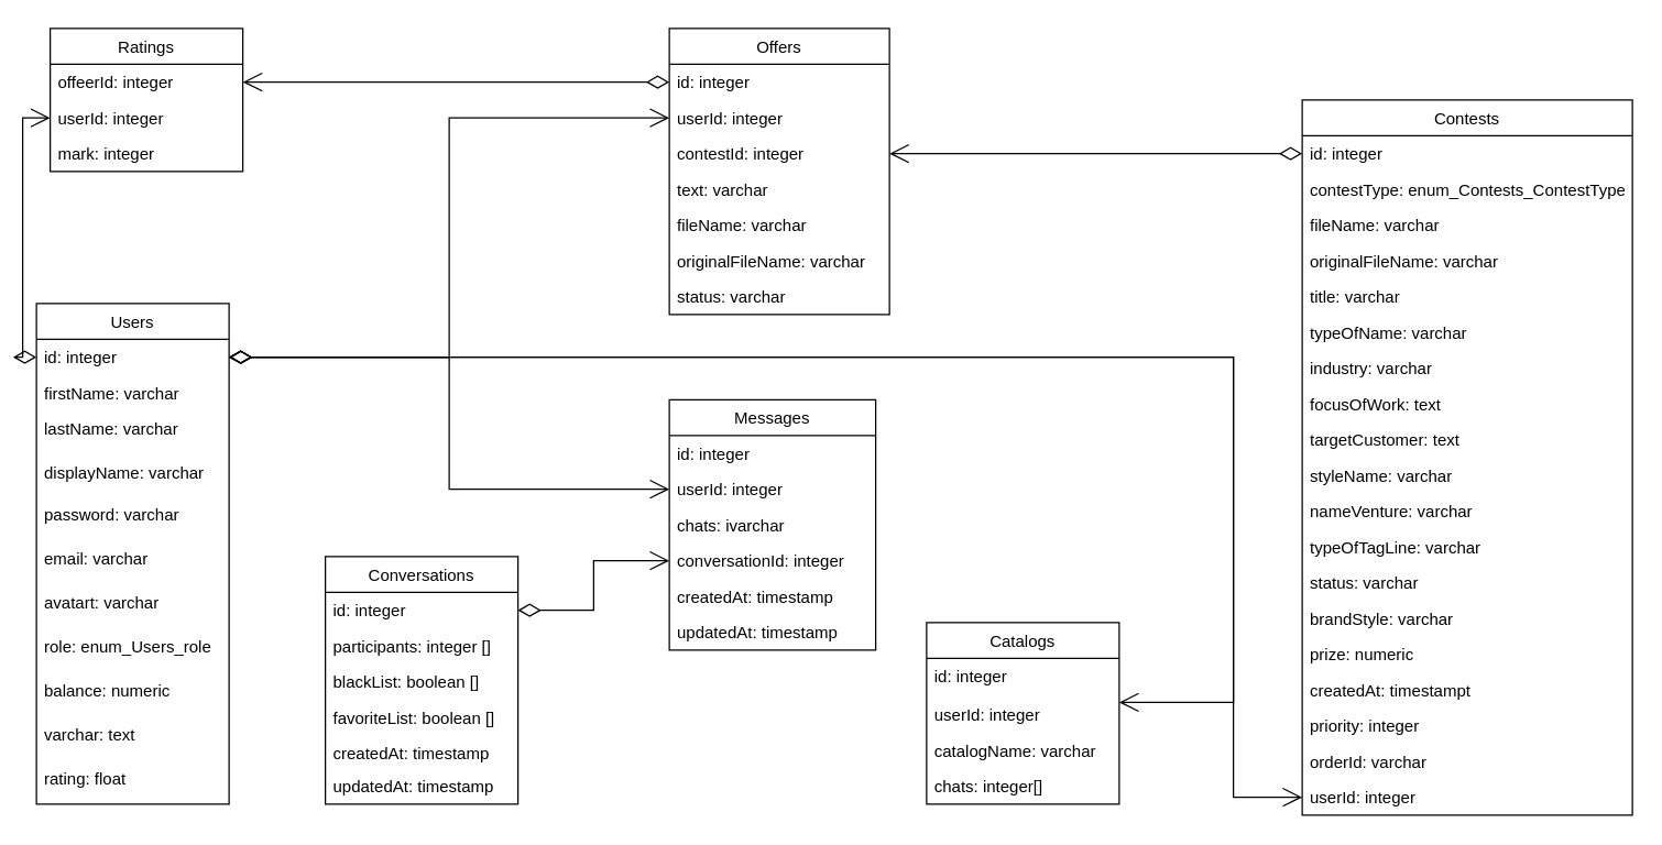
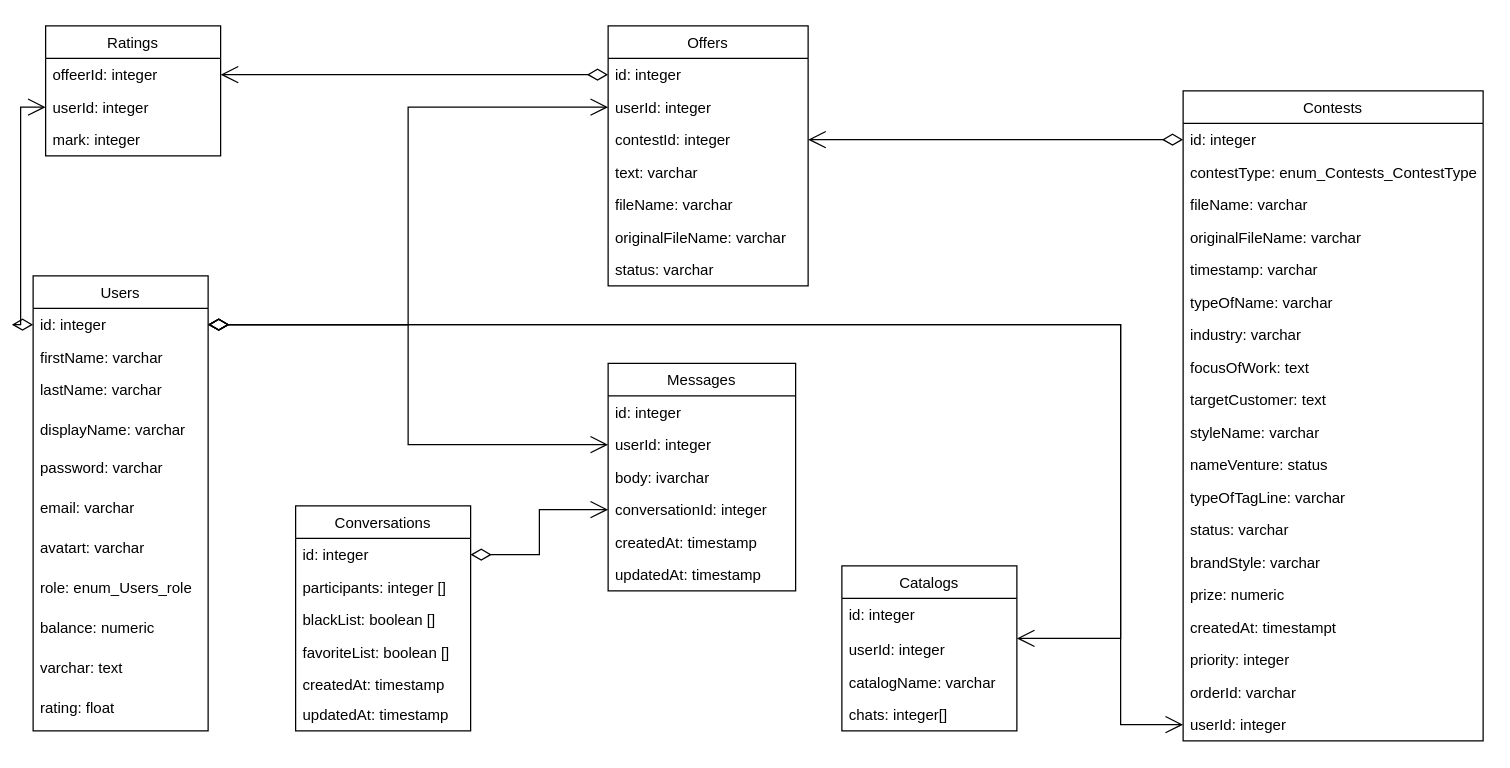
- <mxCell id="19" value="title: varchar" style="text;strokeColor=none;fillColor=none;align=left;verticalAlign=top;spacingLeft=4;spacingRight=4;overflow=hidden;rotatable=0;points=[[0,0.5],[1,0.5]];portConstraint=eastwest;" parent="14" vertex="1"><mxGeometry y="130" width="240" height="26" as="geometry" /></mxCell>
+ <mxCell id="19" value="timestamp: varchar" style="text;strokeColor=none;fillColor=none;align=left;verticalAlign=top;spacingLeft=4;spacingRight=4;overflow=hidden;rotatable=0;points=[[0,0.5],[1,0.5]];portConstraint=eastwest;" parent="14" vertex="1"><mxGeometry y="130" width="240" height="26" as="geometry" /></mxCell>
- <mxCell id="25" value="nameVenture: varchar" style="text;strokeColor=none;fillColor=none;align=left;verticalAlign=top;spacingLeft=4;spacingRight=4;overflow=hidden;rotatable=0;points=[[0,0.5],[1,0.5]];portConstraint=eastwest;" parent="14" vertex="1"><mxGeometry y="286" width="240" height="26" as="geometry" /></mxCell>
+ <mxCell id="25" value="nameVenture: status" style="text;strokeColor=none;fillColor=none;align=left;verticalAlign=top;spacingLeft=4;spacingRight=4;overflow=hidden;rotatable=0;points=[[0,0.5],[1,0.5]];portConstraint=eastwest;" parent="14" vertex="1"><mxGeometry y="286" width="240" height="26" as="geometry" /></mxCell>
- <mxCell id="54" value="chats: ivarchar" style="text;strokeColor=none;fillColor=none;align=left;verticalAlign=top;spacingLeft=4;spacingRight=4;overflow=hidden;rotatable=0;points=[[0,0.5],[1,0.5]];portConstraint=eastwest;" parent="51" vertex="1"><mxGeometry y="78" width="150" height="26" as="geometry" /></mxCell>
+ <mxCell id="54" value="body: ivarchar" style="text;strokeColor=none;fillColor=none;align=left;verticalAlign=top;spacingLeft=4;spacingRight=4;overflow=hidden;rotatable=0;points=[[0,0.5],[1,0.5]];portConstraint=eastwest;" parent="51" vertex="1"><mxGeometry y="78" width="150" height="26" as="geometry" /></mxCell>
